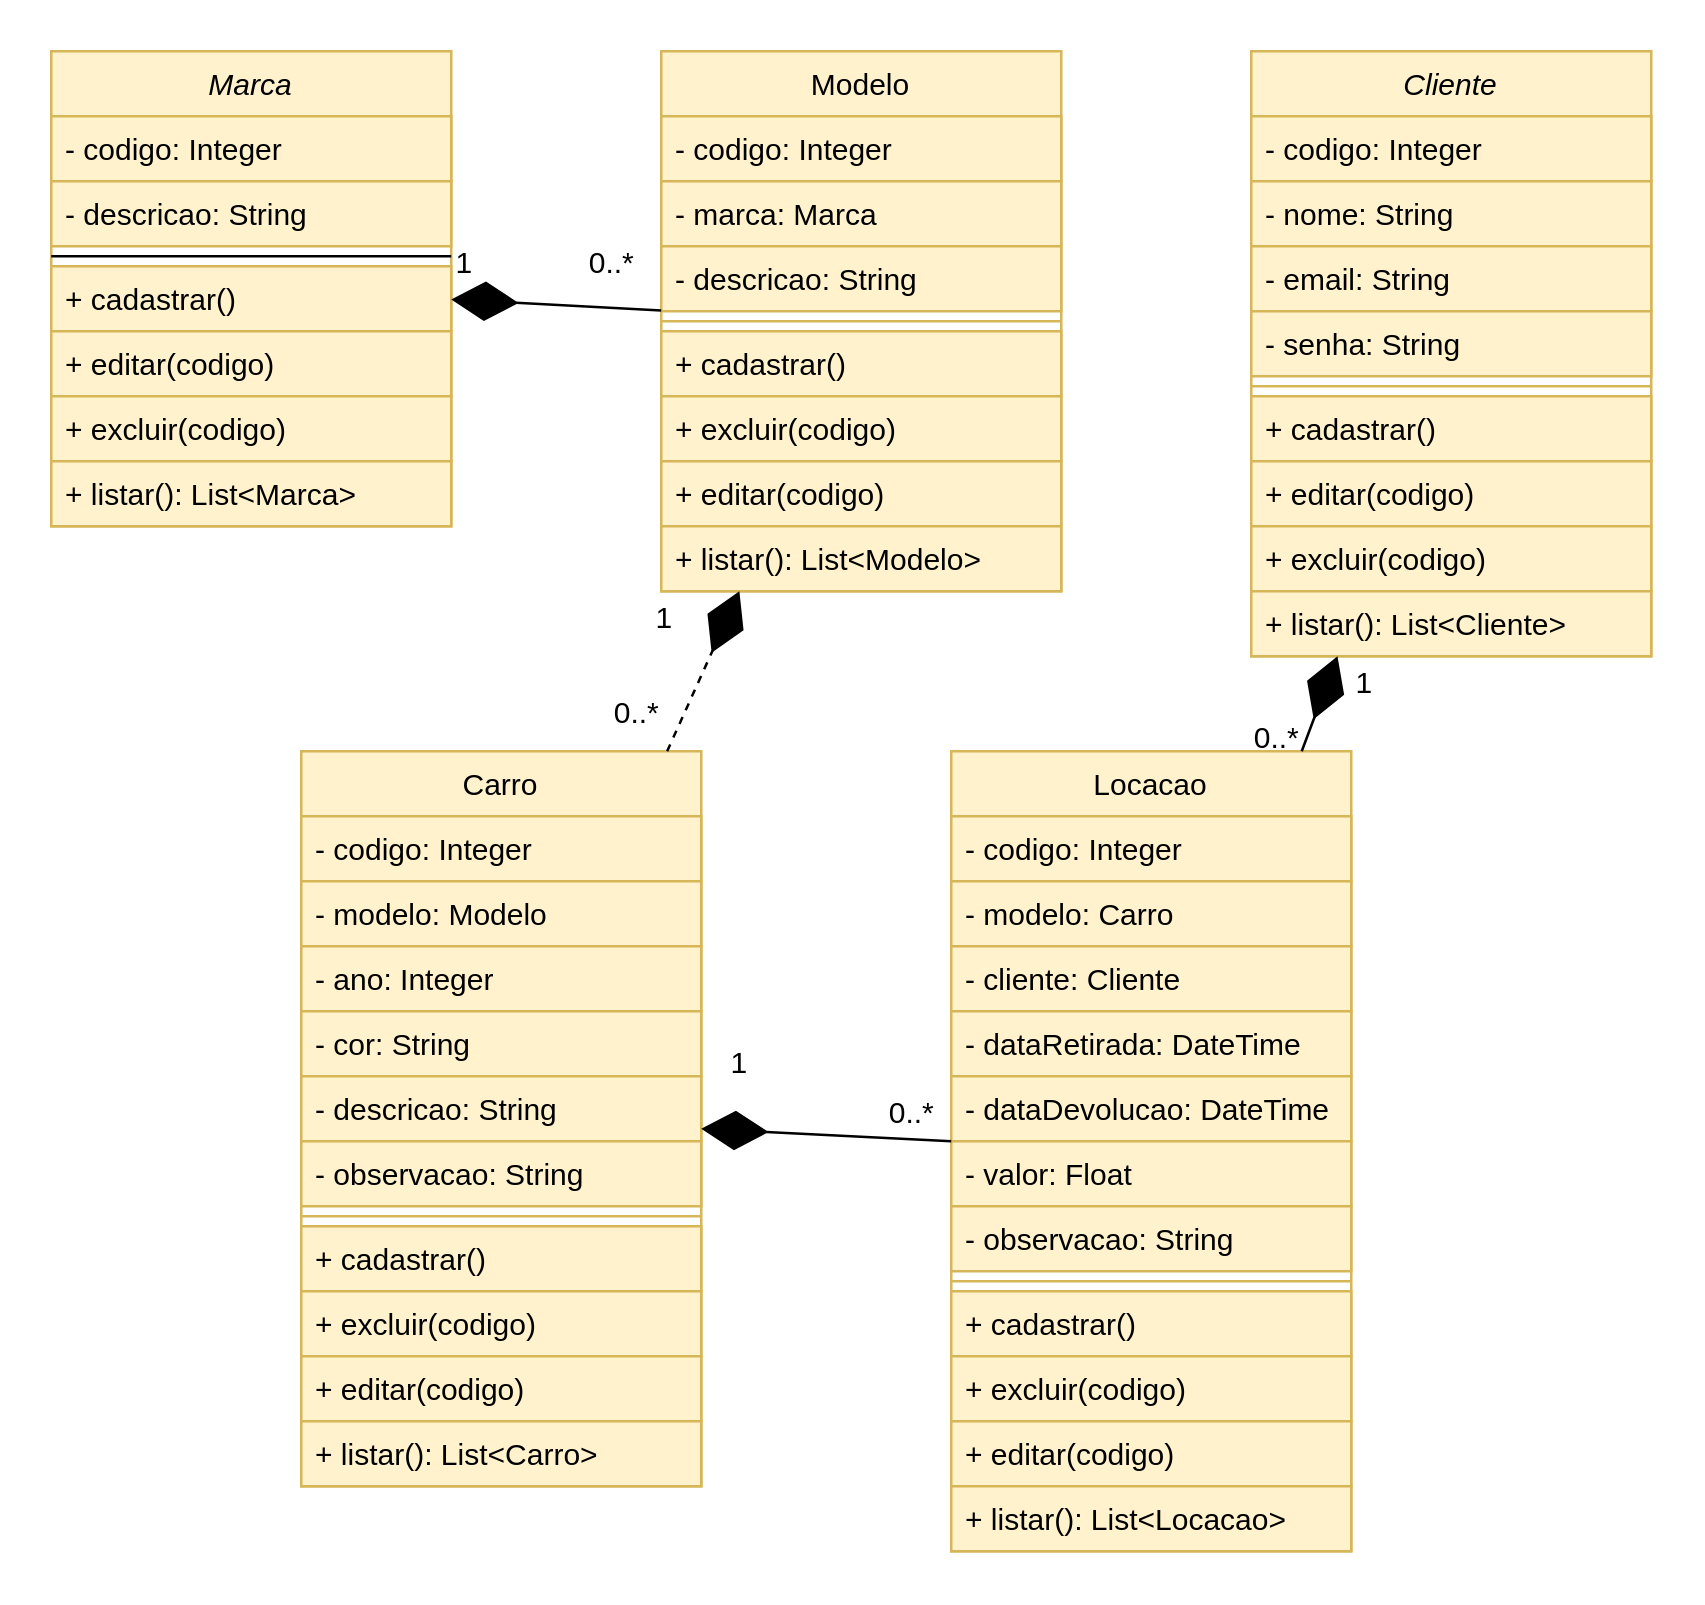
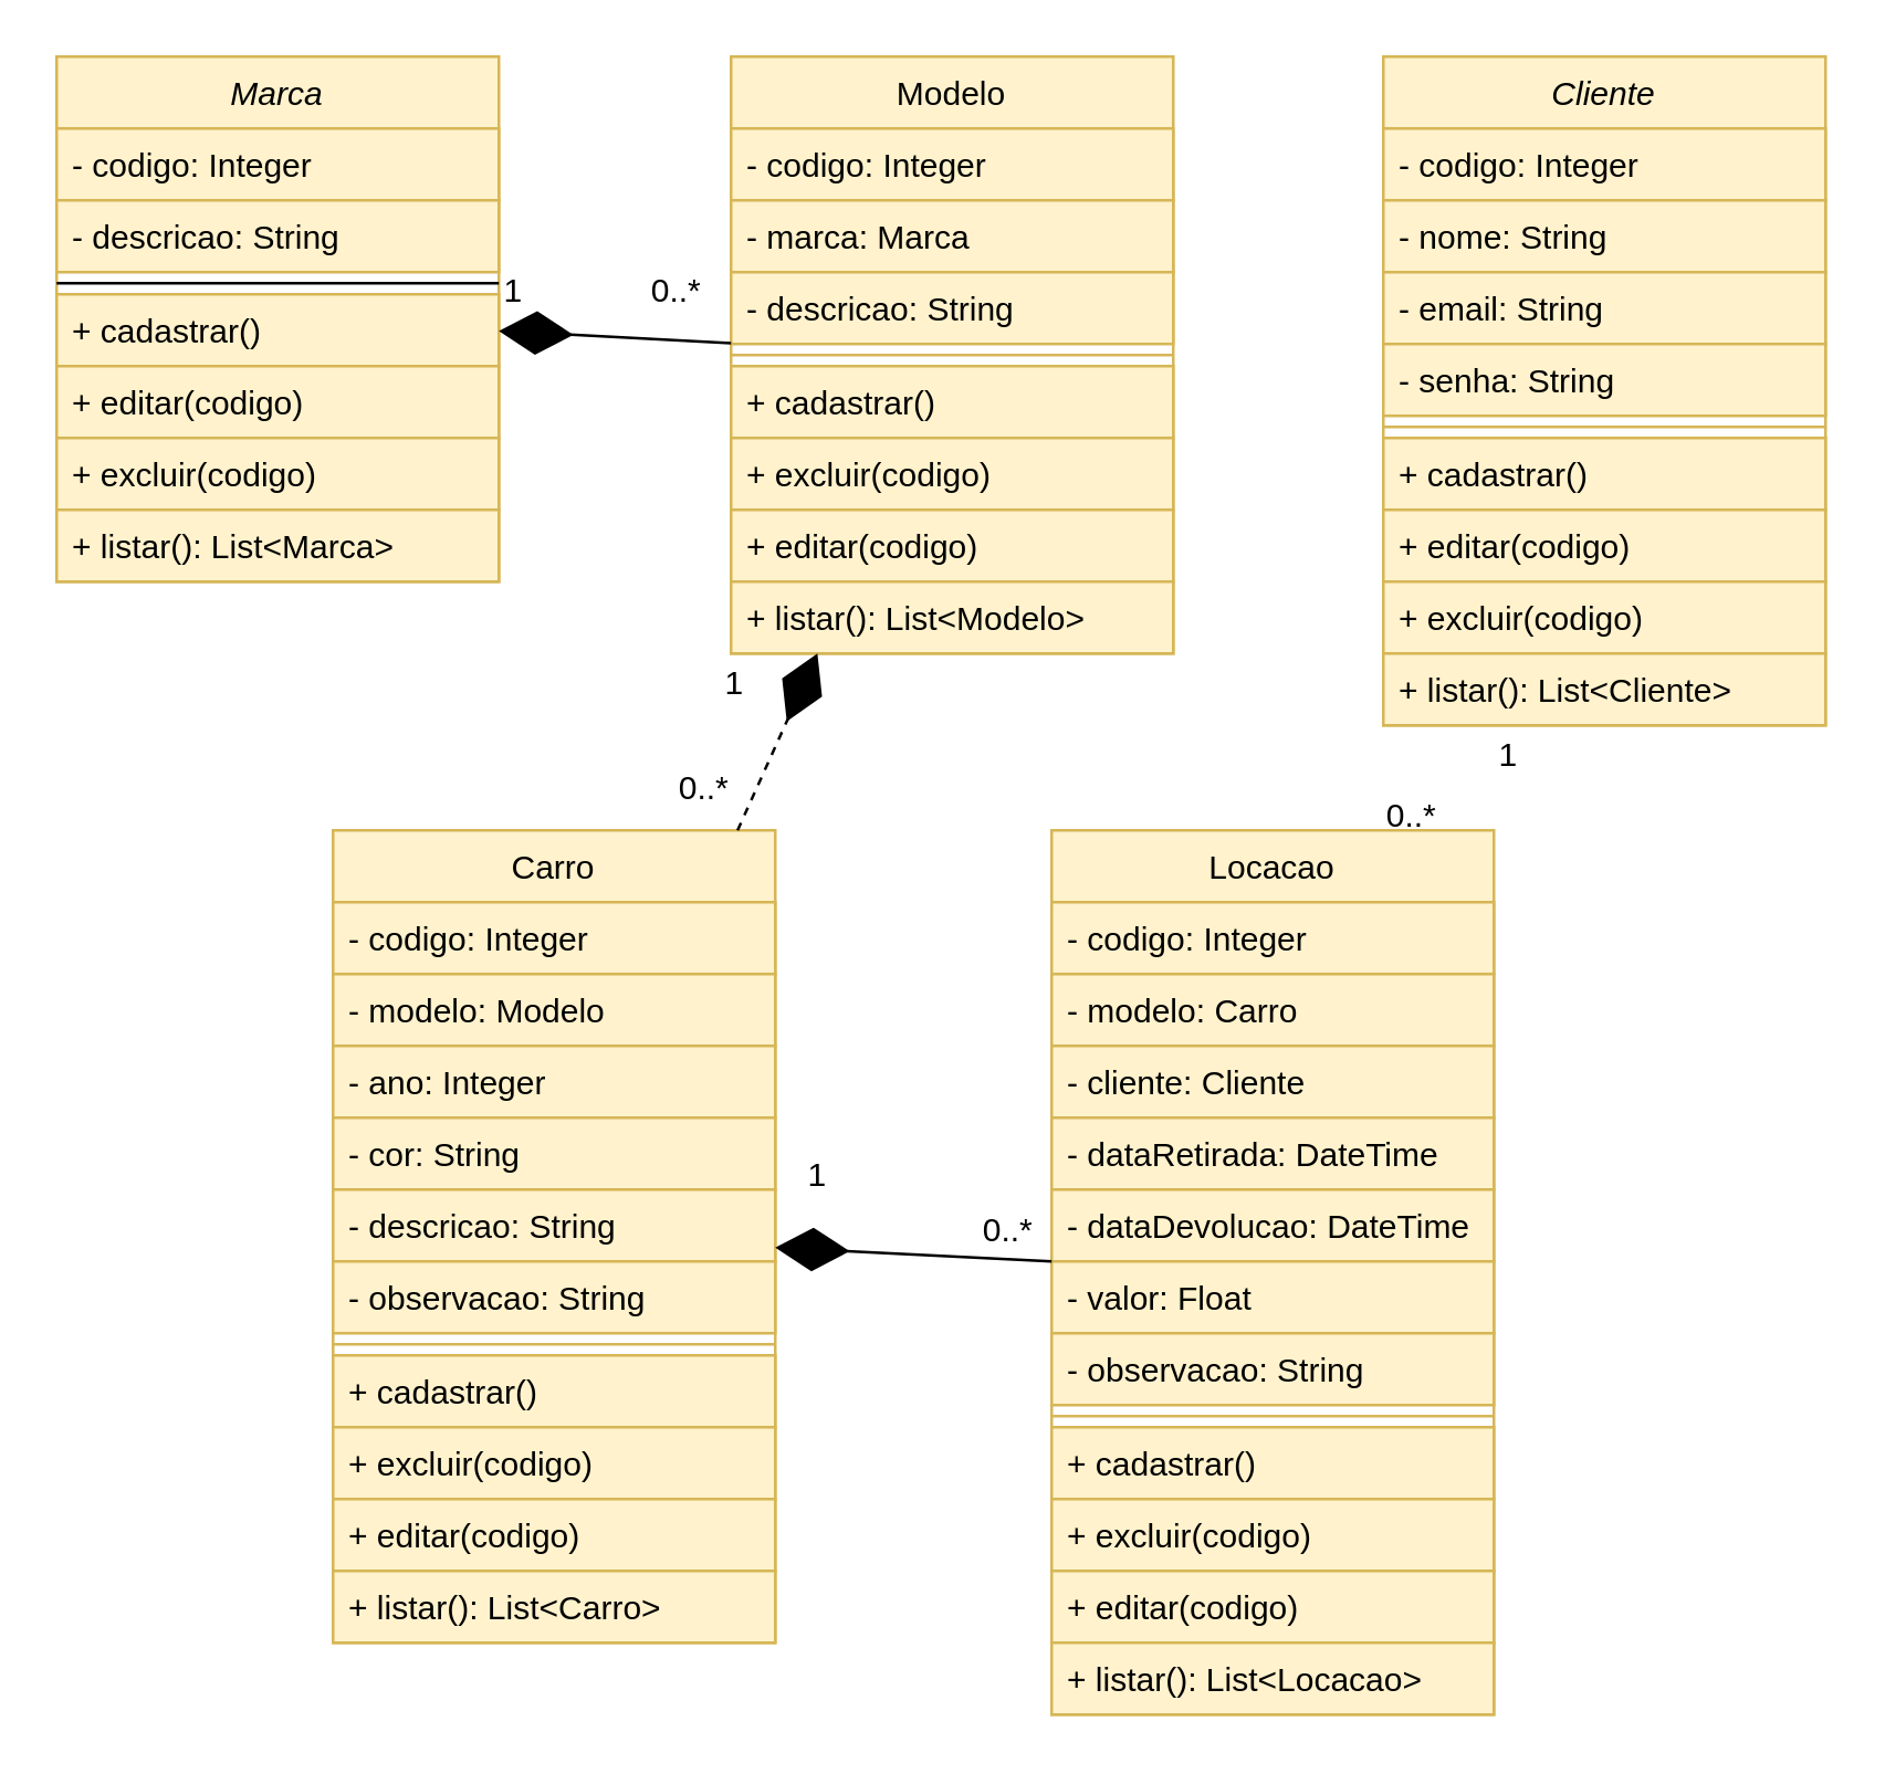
- <mxCell id="57" value="" style="endArrow=diamondThin;endFill=1;endSize=24;html=1;rounded=0;fillColor=#fff2cc;strokeColor=#000000;" edge="1" parent="1" source="43" target="33"><mxGeometry width="160" relative="1" as="geometry"><mxPoint x="670" y="380" as="sourcePoint" /><mxPoint x="570" y="380" as="targetPoint" /></mxGeometry></mxCell>
